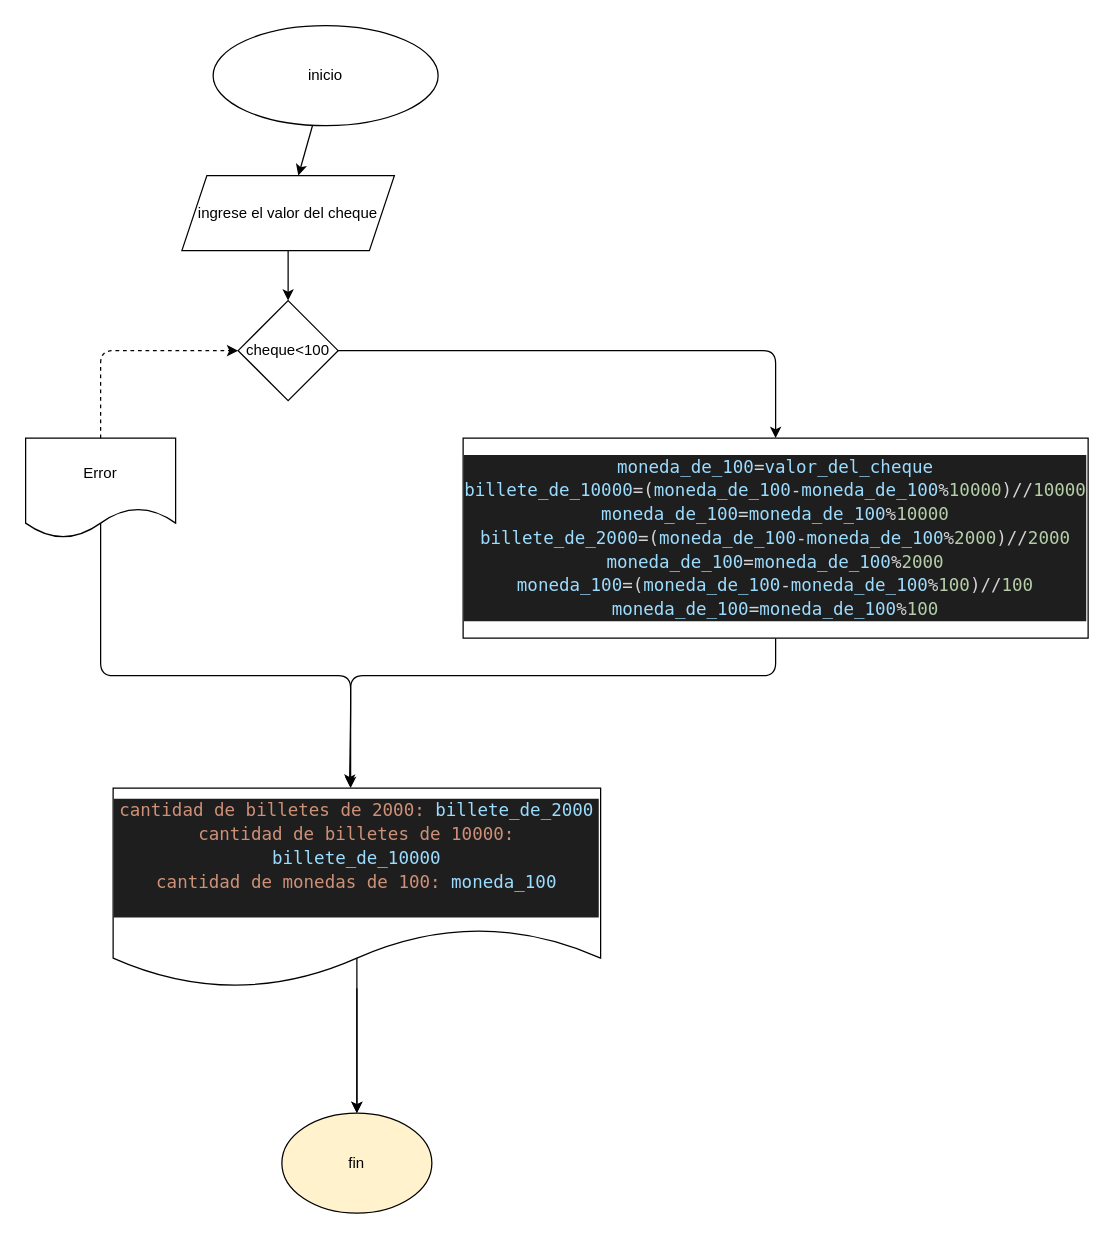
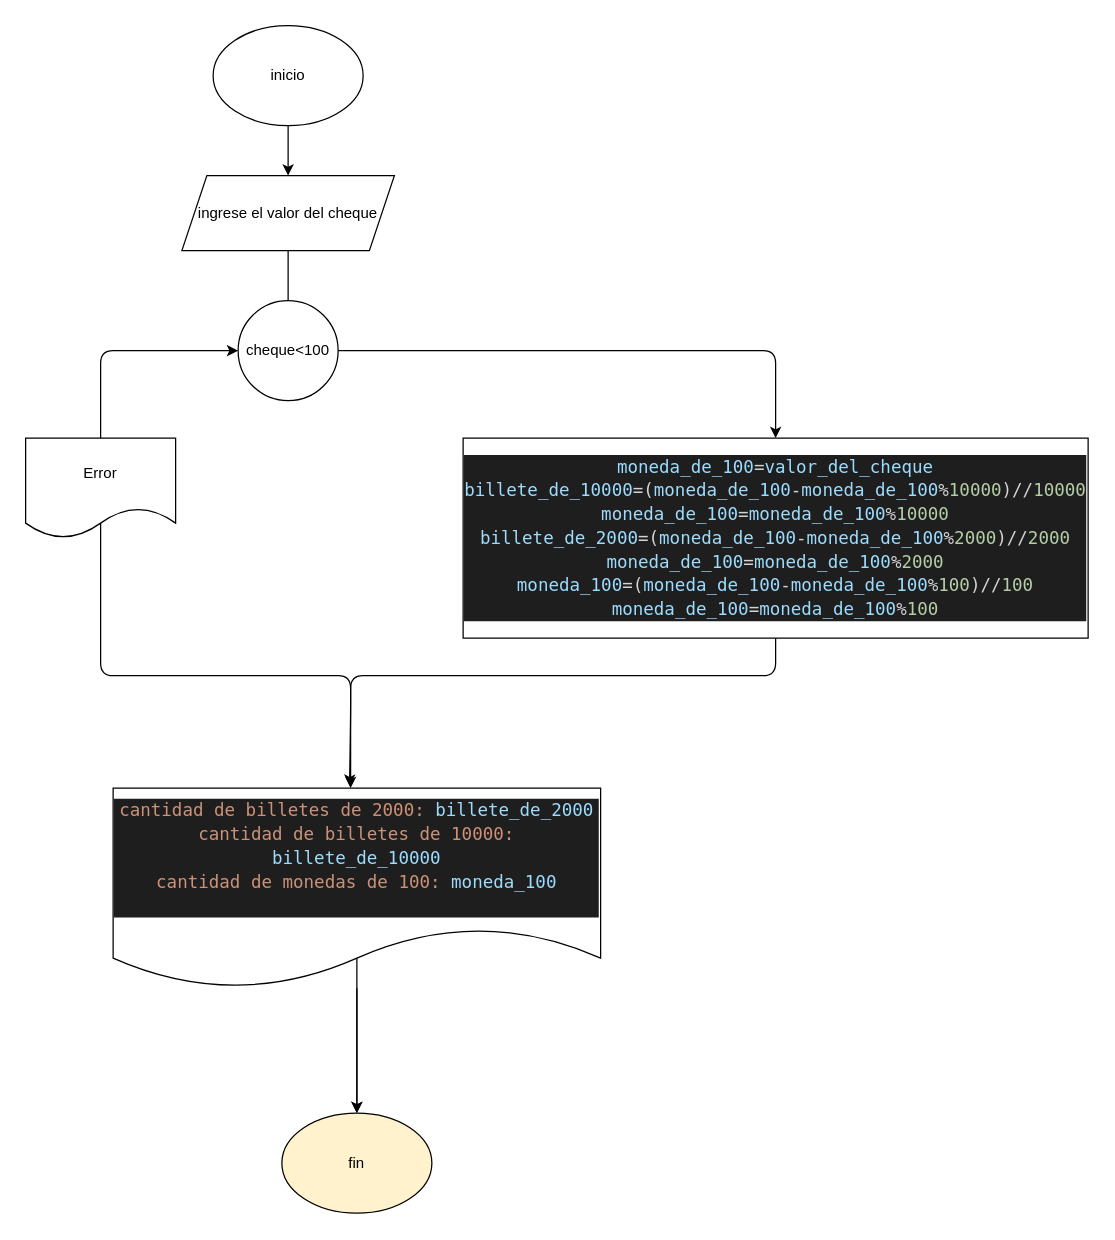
- <mxCell id="3" value="inicio" style="ellipse;whiteSpace=wrap;html=1;" vertex="1" parent="1"><mxGeometry x="170" y="20" width="180" height="80" as="geometry" /></mxCell>
+ <mxCell id="3" value="inicio" style="ellipse;whiteSpace=wrap;html=1;" vertex="1" parent="1"><mxGeometry x="170" y="20" width="120" height="80" as="geometry" /></mxCell>
- <mxCell id="4" value="" style="edgeStyle=none;html=1;" edge="1" parent="1" source="5" target="7"><mxGeometry relative="1" as="geometry" /></mxCell>
+ <mxCell id="4" value="" style="edgeStyle=none;html=1;endArrow=none;" edge="1" parent="1" source="5" target="7"><mxGeometry relative="1" as="geometry" /></mxCell>
- <mxCell id="8" style="edgeStyle=none;html=1;exitX=0.5;exitY=0;exitDx=0;exitDy=0;entryX=0;entryY=0.5;entryDx=0;entryDy=0;dashed=1;" edge="1" parent="1" source="10" target="7"><mxGeometry relative="1" as="geometry"><Array as="points"><mxPoint x="80" y="280" /></Array></mxGeometry></mxCell>
+ <mxCell id="8" style="edgeStyle=none;html=1;exitX=0.5;exitY=0;exitDx=0;exitDy=0;entryX=0;entryY=0.5;entryDx=0;entryDy=0;" edge="1" parent="1" source="10" target="7"><mxGeometry relative="1" as="geometry"><Array as="points"><mxPoint x="80" y="280" /></Array></mxGeometry></mxCell>
- <mxCell id="7" value="cheque&amp;lt;100" style="rhombus;whiteSpace=wrap;html=1;" vertex="1" parent="1"><mxGeometry x="190" y="240" width="80" height="80" as="geometry" /></mxCell>
+ <mxCell id="7" value="cheque&amp;lt;100" style="ellipse;whiteSpace=wrap;html=1;" vertex="1" parent="1"><mxGeometry x="190" y="240" width="80" height="80" as="geometry" /></mxCell>
